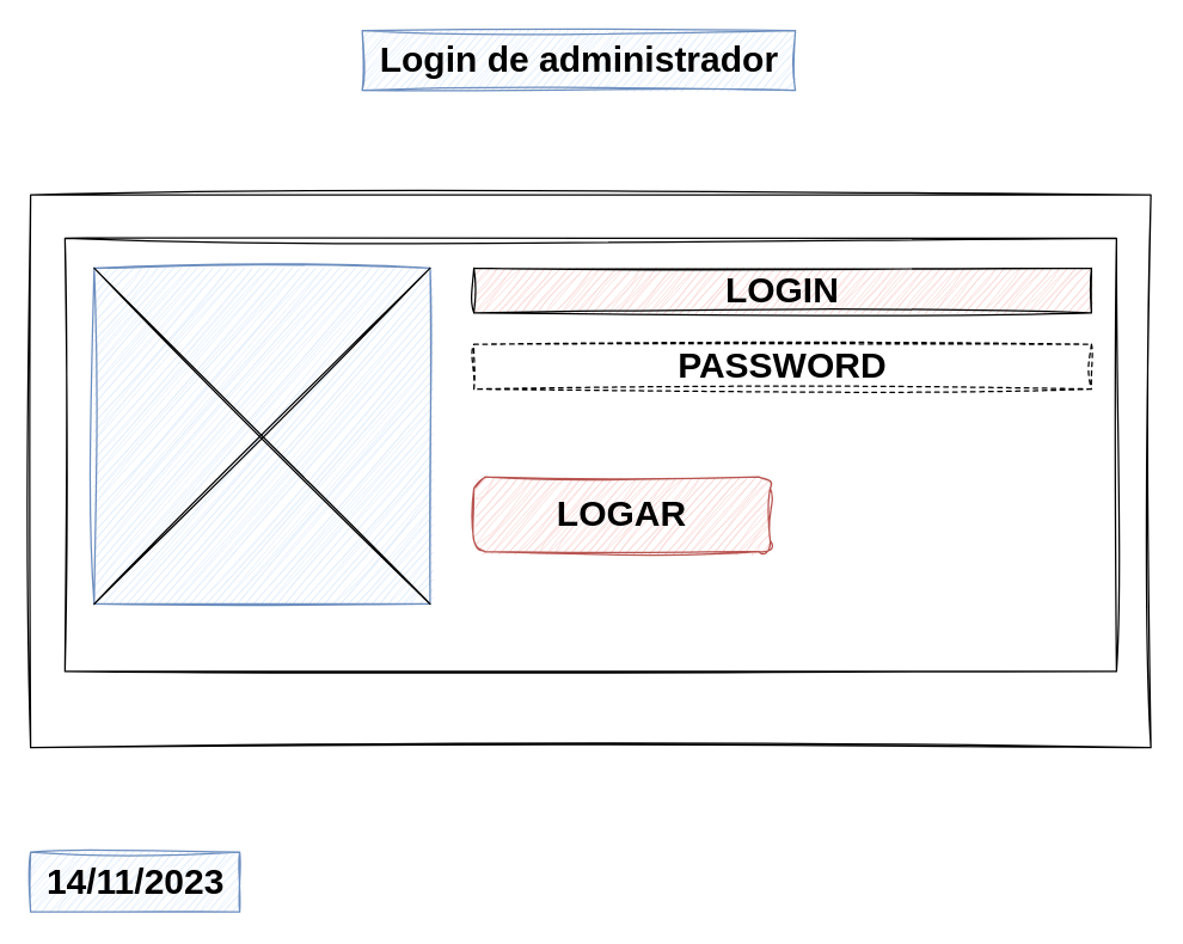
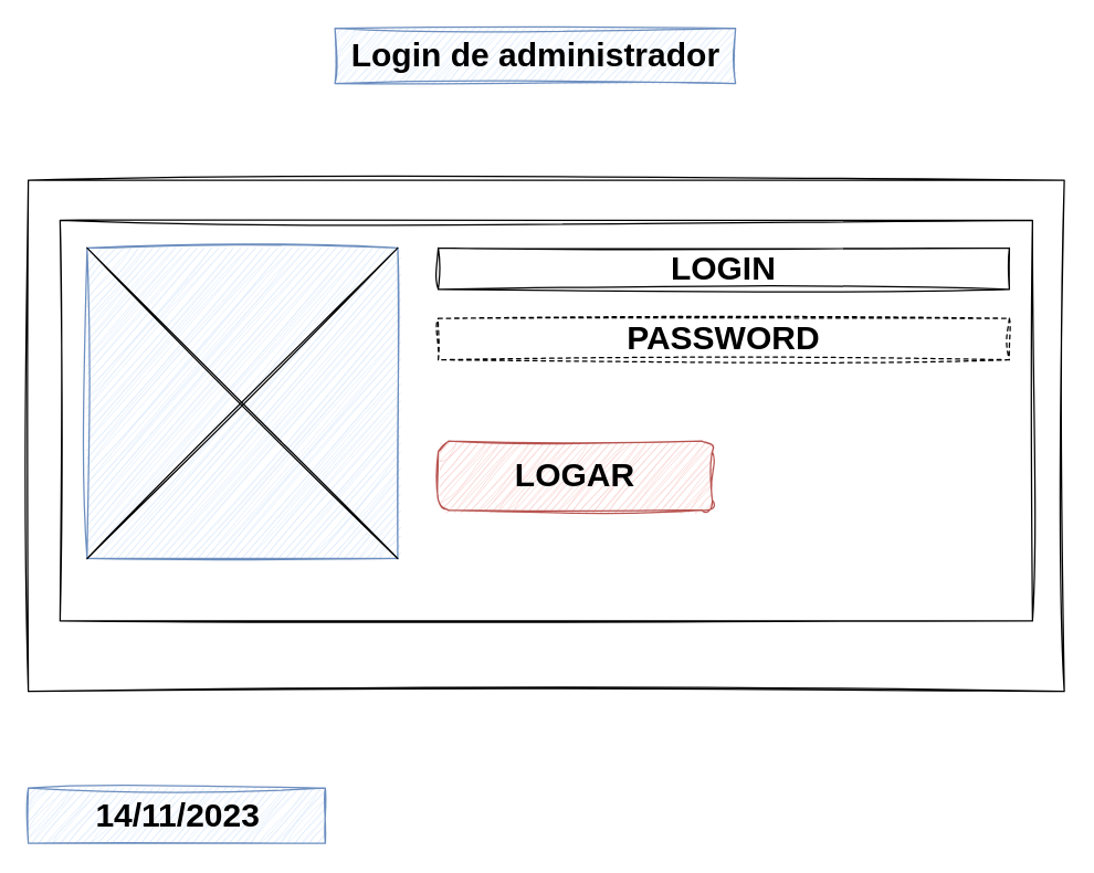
- <mxCell id="10" value="&lt;font style=&quot;font-size: 24px;&quot;&gt;&lt;b&gt;LOGIN&lt;/b&gt;&lt;/font&gt;" style="rounded=0;whiteSpace=wrap;html=1;align=center;sketch=1;curveFitting=1;jiggle=2;fillColor=#f8cecc;" parent="5" vertex="1"><mxGeometry x="273.778" y="20" width="413.463" height="30" as="geometry" /></mxCell>
+ <mxCell id="10" value="&lt;font style=&quot;font-size: 24px;&quot;&gt;&lt;b&gt;LOGIN&lt;/b&gt;&lt;/font&gt;" style="rounded=0;whiteSpace=wrap;html=1;align=center;sketch=1;curveFitting=1;jiggle=2;" parent="5" vertex="1"><mxGeometry x="273.778" y="20" width="413.463" height="30" as="geometry" /></mxCell>
- <mxCell id="4" value="&lt;font size=&quot;1&quot; style=&quot;&quot;&gt;&lt;b style=&quot;font-size: 24px;&quot;&gt;14/11/2023&lt;/b&gt;&lt;/font&gt;" style="text;html=1;align=center;verticalAlign=middle;resizable=0;points=[];autosize=1;strokeColor=#6c8ebf;fillColor=#dae8fc;fontSize=12;fontFamily=Helvetica;sketch=1;curveFitting=1;jiggle=2;" parent="1" vertex="1"><mxGeometry x="20" y="570" width="140" height="40" as="geometry" /></mxCell>
+ <mxCell id="4" value="&lt;font size=&quot;1&quot; style=&quot;&quot;&gt;&lt;b style=&quot;font-size: 24px;&quot;&gt;14/11/2023&lt;/b&gt;&lt;/font&gt;" style="text;html=1;align=center;verticalAlign=middle;resizable=0;points=[];autosize=1;strokeColor=#6c8ebf;fillColor=#dae8fc;fontSize=12;fontFamily=Helvetica;sketch=1;curveFitting=1;jiggle=2;" parent="1" vertex="1"><mxGeometry x="20" y="570" width="215" height="40" as="geometry" /></mxCell>
